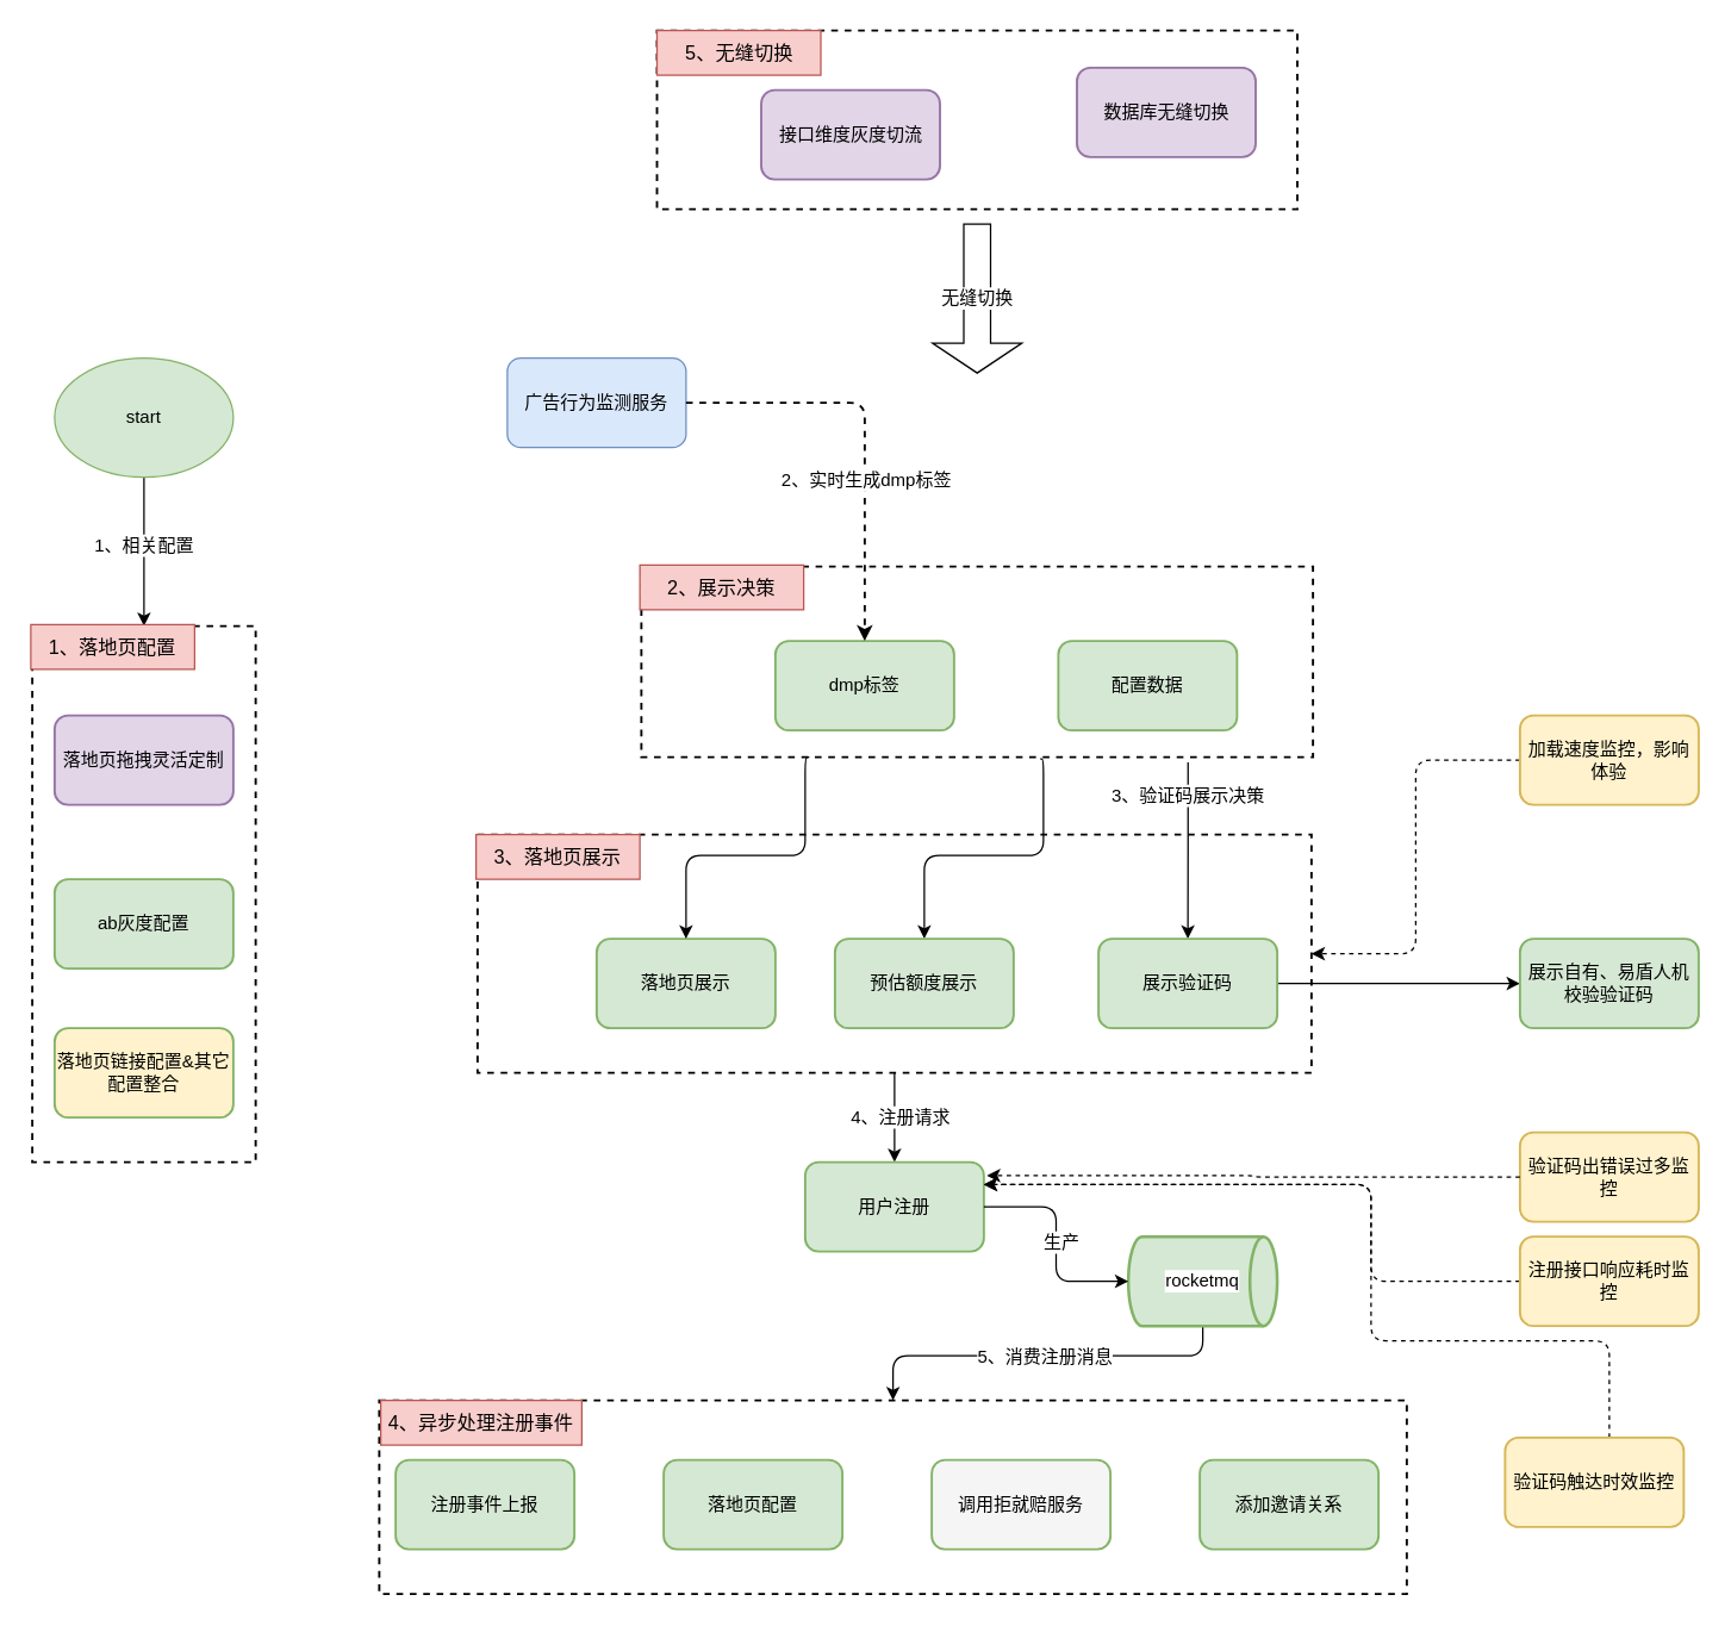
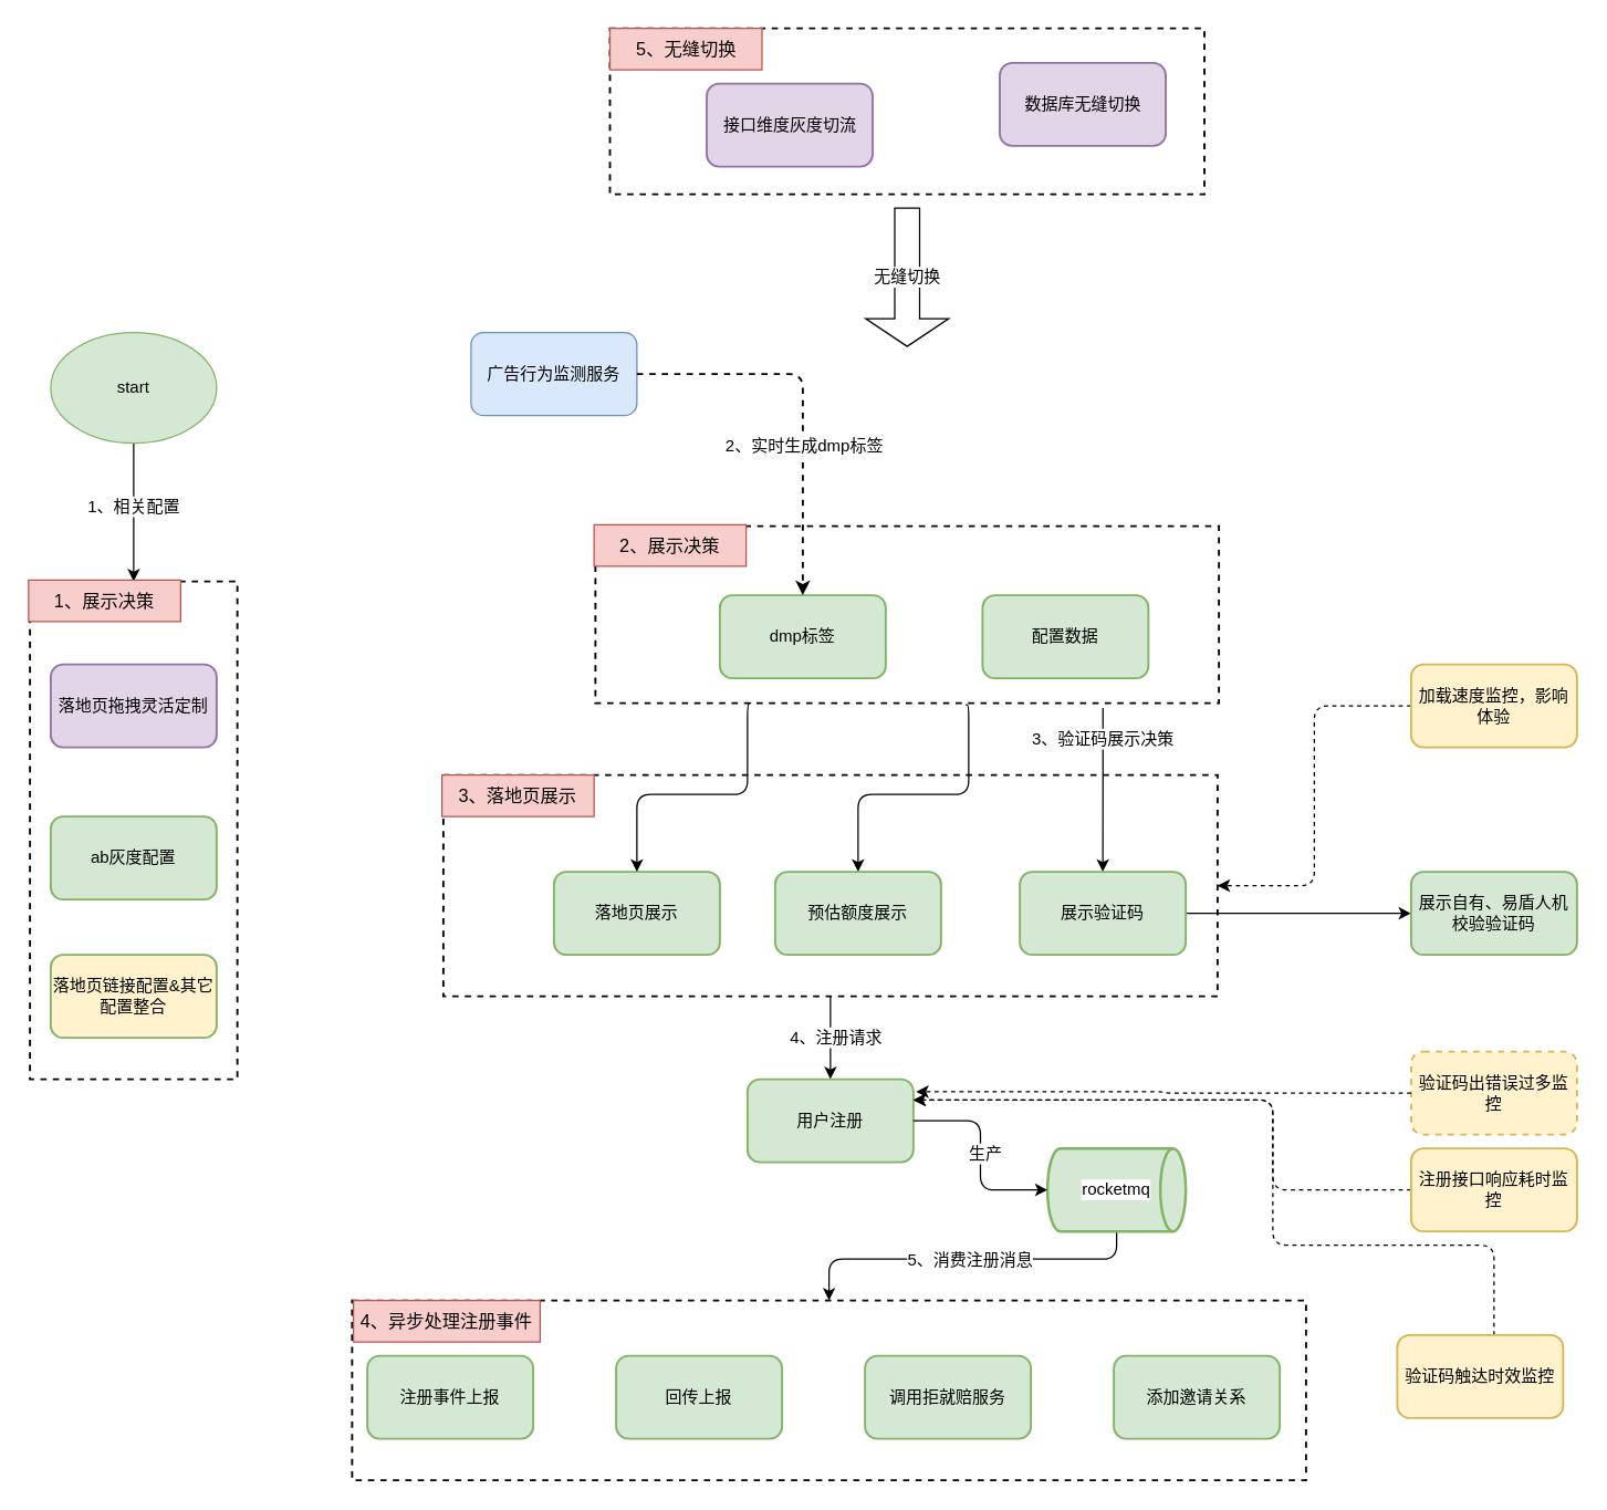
- <mxCell id="29" value="1、落地页配置" style="text;html=1;strokeColor=#b85450;fillColor=#f8cecc;align=center;verticalAlign=middle;whiteSpace=wrap;rounded=0;fontSize=13;fontFamily=Helvetica;" vertex="1" parent="1"><mxGeometry x="20" y="419" width="110" height="30" as="geometry" /></mxCell>
+ <mxCell id="29" value="1、展示决策" style="text;html=1;strokeColor=#b85450;fillColor=#f8cecc;align=center;verticalAlign=middle;whiteSpace=wrap;rounded=0;fontSize=13;fontFamily=Helvetica;" vertex="1" parent="1"><mxGeometry x="20" y="419" width="110" height="30" as="geometry" /></mxCell>
- <mxCell id="43" value="验证码出错误过多监控" style="rounded=1;whiteSpace=wrap;html=1;strokeWidth=1.5;fillColor=#fff2cc;strokeColor=#d6b656;" vertex="1" parent="1"><mxGeometry x="1020" y="760" width="120" height="60" as="geometry" /></mxCell>
+ <mxCell id="43" value="验证码出错误过多监控" style="rounded=1;whiteSpace=wrap;html=1;strokeWidth=1.5;fillColor=#fff2cc;strokeColor=#d6b656;dashed=1;" vertex="1" parent="1"><mxGeometry x="1020" y="760" width="120" height="60" as="geometry" /></mxCell>
- <mxCell id="38" value="落地页配置" style="rounded=1;whiteSpace=wrap;html=1;strokeWidth=1.5;fillColor=#d5e8d4;strokeColor=#82b366;" vertex="1" parent="1"><mxGeometry x="445" y="980" width="120" height="60" as="geometry" /></mxCell>
+ <mxCell id="38" value="回传上报" style="rounded=1;whiteSpace=wrap;html=1;strokeWidth=1.5;fillColor=#d5e8d4;strokeColor=#82b366;" vertex="1" parent="1"><mxGeometry x="445" y="980" width="120" height="60" as="geometry" /></mxCell>
- <mxCell id="39" value="调用拒就赔服务" style="rounded=1;whiteSpace=wrap;html=1;strokeWidth=1.5;fillColor=#f5f5f5;strokeColor=#82b366;" vertex="1" parent="1"><mxGeometry x="625" y="980" width="120" height="60" as="geometry" /></mxCell>
+ <mxCell id="39" value="调用拒就赔服务" style="rounded=1;whiteSpace=wrap;html=1;strokeWidth=1.5;fillColor=#d5e8d4;strokeColor=#82b366;" vertex="1" parent="1"><mxGeometry x="625" y="980" width="120" height="60" as="geometry" /></mxCell>
